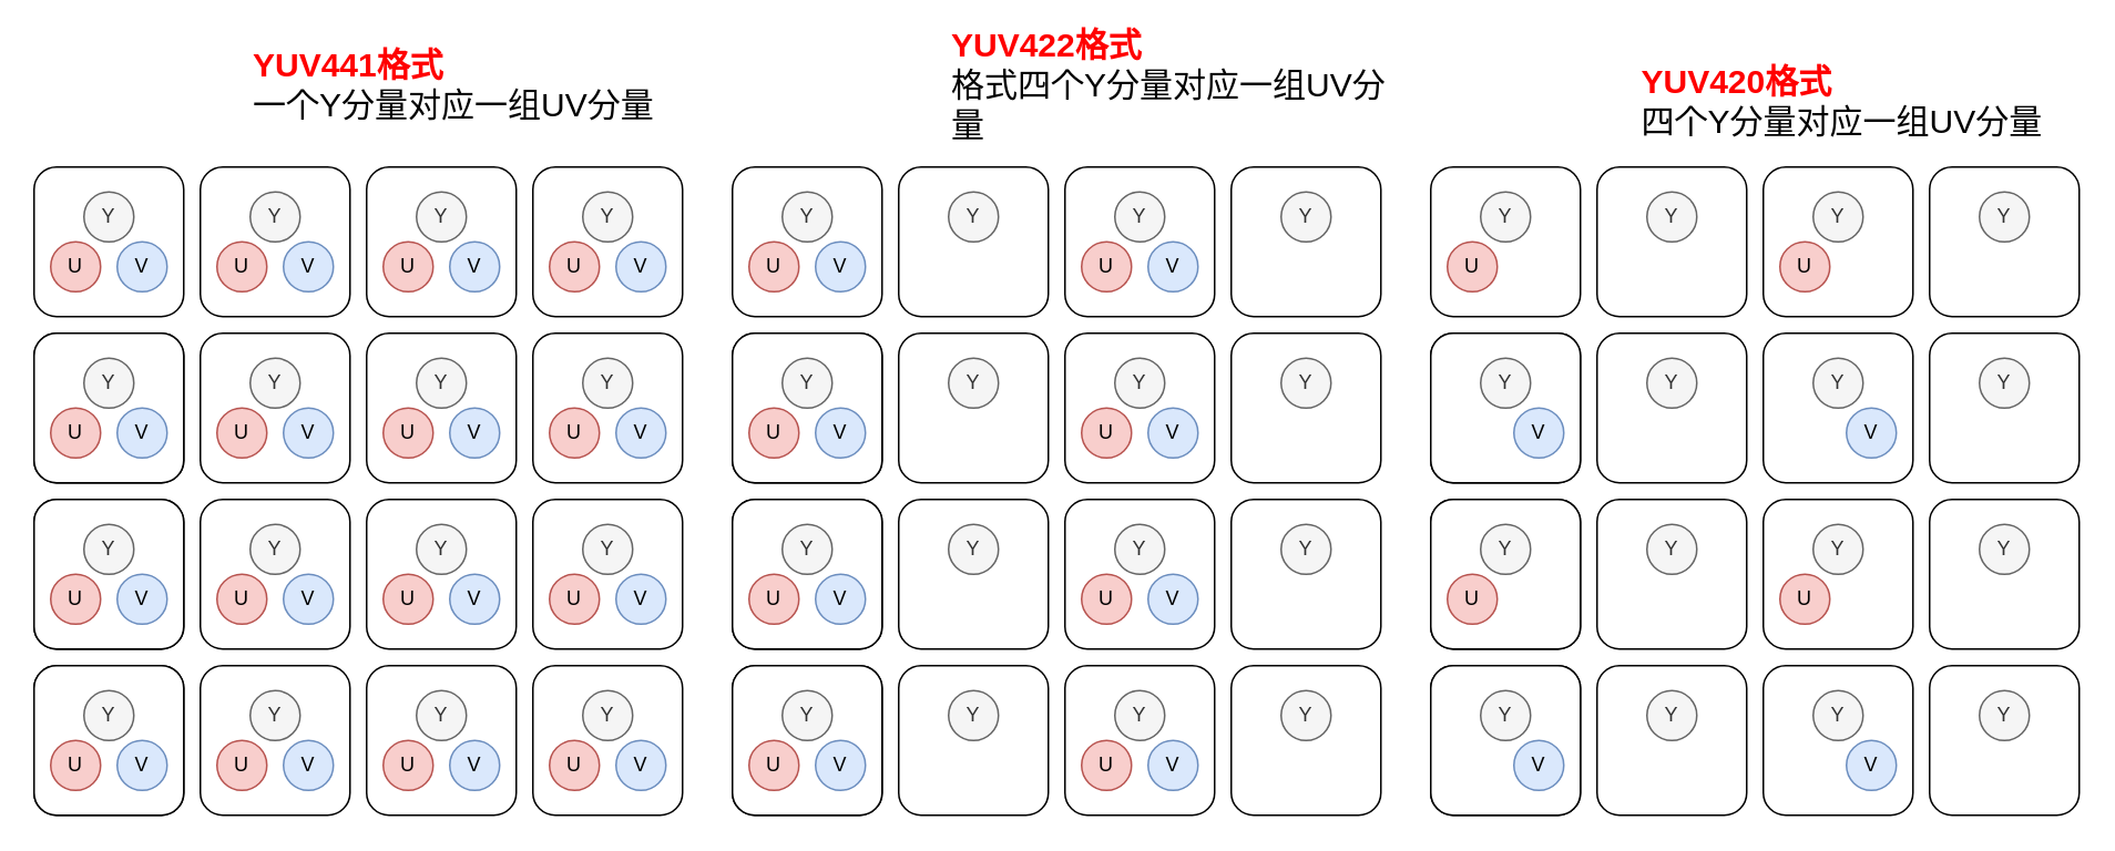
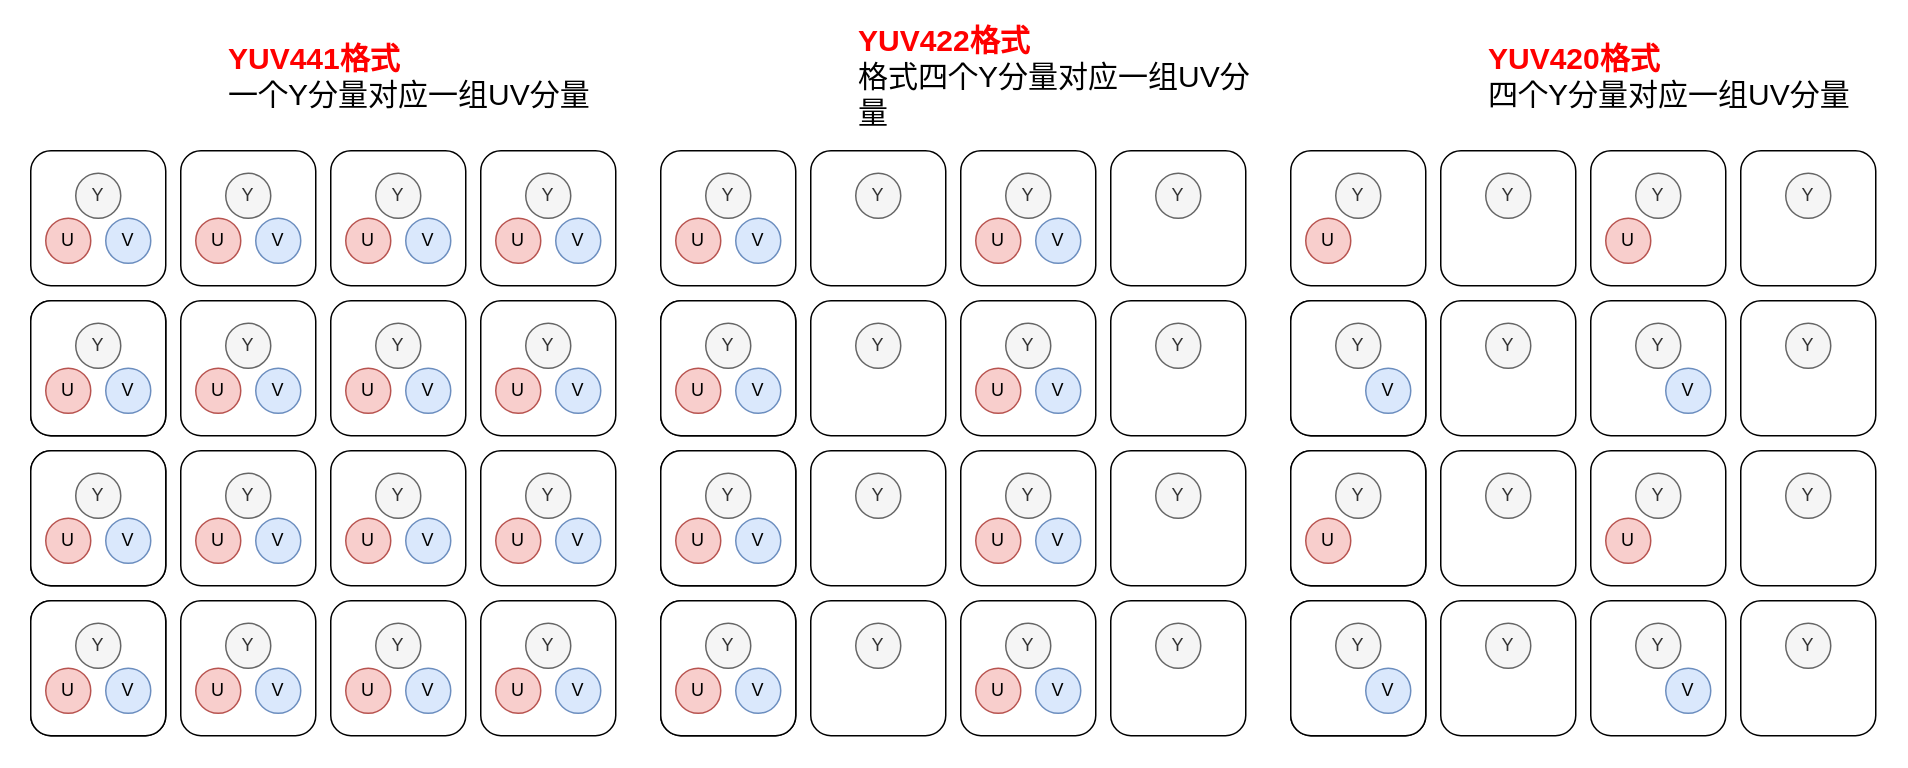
- <mxCell id="165" value="&lt;b style=&quot;font-size: 20px;&quot;&gt;&lt;font color=&quot;#ff0000&quot; style=&quot;font-size: 20px;&quot;&gt;YUV420格式&lt;/font&gt;&lt;br style=&quot;font-size: 20px;&quot;&gt;&lt;/b&gt;四个Y分量对应一组UV分量" style="rounded=1;whiteSpace=wrap;html=1;align=left;strokeColor=none;fillColor=none;fontSize=20;" vertex="1" parent="1"><mxGeometry x="985" y="30" width="260" height="60" as="geometry" /></mxCell>
+ <mxCell id="165" value="&lt;b style=&quot;font-size: 20px;&quot;&gt;&lt;font color=&quot;#ff0000&quot; style=&quot;font-size: 20px;&quot;&gt;YUV420格式&lt;/font&gt;&lt;br style=&quot;font-size: 20px;&quot;&gt;&lt;/b&gt;四个Y分量对应一组UV分量" style="rounded=1;whiteSpace=wrap;html=1;align=left;strokeColor=none;fillColor=none;fontSize=20;" vertex="1" parent="1"><mxGeometry x="990" y="20" width="260" height="60" as="geometry" /></mxCell>
